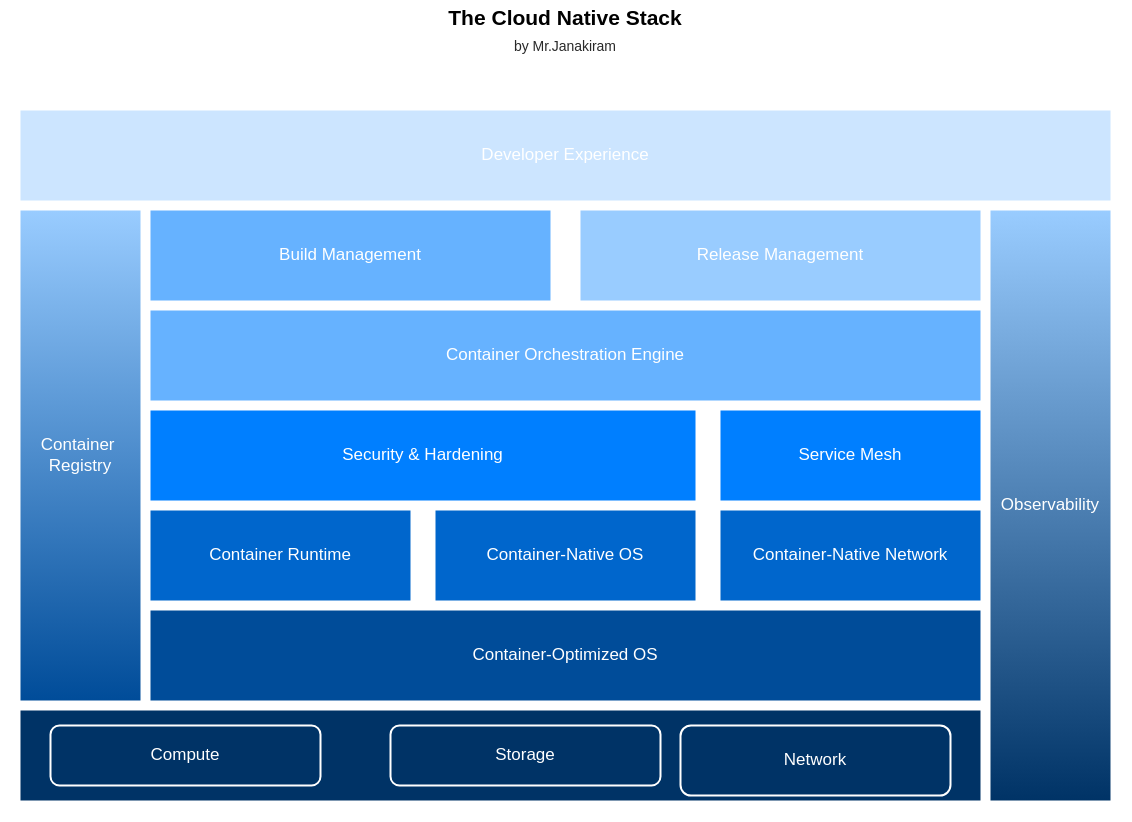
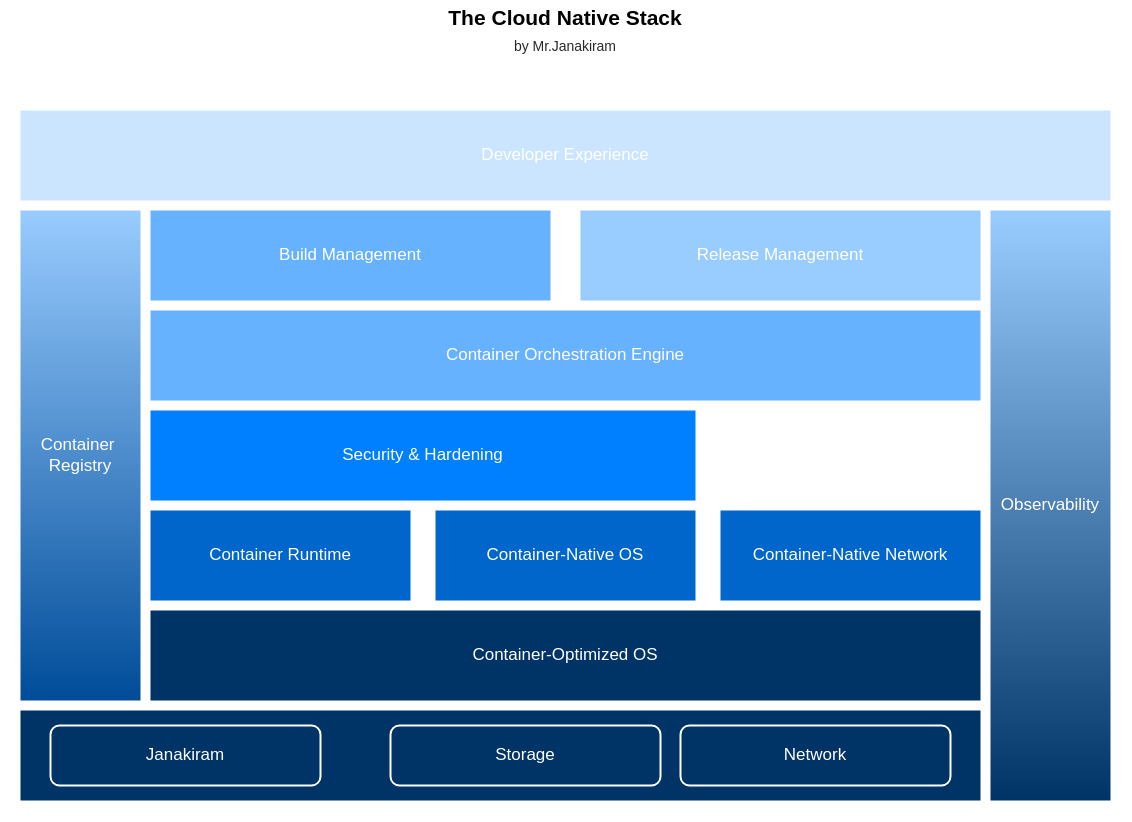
- <mxCell id="14" value="&lt;font style=&quot;font-size: 17px;&quot; color=&quot;#ffffff&quot;&gt;Service Mesh&lt;/font&gt;" style="rounded=0;whiteSpace=wrap;html=1;strokeColor=none;fillColor=#007FFF;fontSize=17;" vertex="1" parent="1"><mxGeometry x="720" y="410" width="260" height="90" as="geometry" /></mxCell>
- <mxCell id="8" value="&lt;font style=&quot;font-size: 17px;&quot; color=&quot;#ffffff&quot;&gt;Container-Optimized OS&lt;/font&gt;" style="rounded=0;whiteSpace=wrap;html=1;strokeColor=none;fillColor=#004C99;fontSize=17;" vertex="1" parent="1"><mxGeometry x="150" y="610" width="830" height="90" as="geometry" /></mxCell>
+ <mxCell id="8" value="&lt;font style=&quot;font-size: 17px;&quot; color=&quot;#ffffff&quot;&gt;Container-Optimized OS&lt;/font&gt;" style="rounded=0;whiteSpace=wrap;html=1;strokeColor=none;fillColor=#003366;fontSize=17;" vertex="1" parent="1"><mxGeometry x="150" y="610" width="830" height="90" as="geometry" /></mxCell>
- <mxCell id="4" value="&lt;span style=&quot;font-size: 17px;&quot;&gt;Compute&lt;/span&gt;" style="rounded=1;whiteSpace=wrap;html=1;fontSize=17;strokeColor=#FFFFFF;fontColor=#FFFFFF;fillColor=#003366;strokeWidth=2;" vertex="1" parent="1"><mxGeometry x="50" y="725" width="270" height="60" as="geometry" /></mxCell>
+ <mxCell id="4" value="&lt;span style=&quot;font-size: 17px;&quot;&gt;Janakiram&lt;/span&gt;" style="rounded=1;whiteSpace=wrap;html=1;fontSize=17;strokeColor=#FFFFFF;fontColor=#FFFFFF;fillColor=#003366;strokeWidth=2;" vertex="1" parent="1"><mxGeometry x="50" y="725" width="270" height="60" as="geometry" /></mxCell>
- <mxCell id="6" value="&lt;span style=&quot;font-size: 17px;&quot;&gt;Network&lt;/span&gt;" style="rounded=1;whiteSpace=wrap;html=1;fontSize=17;strokeColor=#FFFFFF;fontColor=#FFFFFF;fillColor=#003366;strokeWidth=2;" vertex="1" parent="1"><mxGeometry x="680" y="725" width="270" height="70" as="geometry" /></mxCell>
+ <mxCell id="6" value="&lt;span style=&quot;font-size: 17px;&quot;&gt;Network&lt;/span&gt;" style="rounded=1;whiteSpace=wrap;html=1;fontSize=17;strokeColor=#FFFFFF;fontColor=#FFFFFF;fillColor=#003366;strokeWidth=2;" vertex="1" parent="1"><mxGeometry x="680" y="725" width="270" height="60" as="geometry" /></mxCell>
